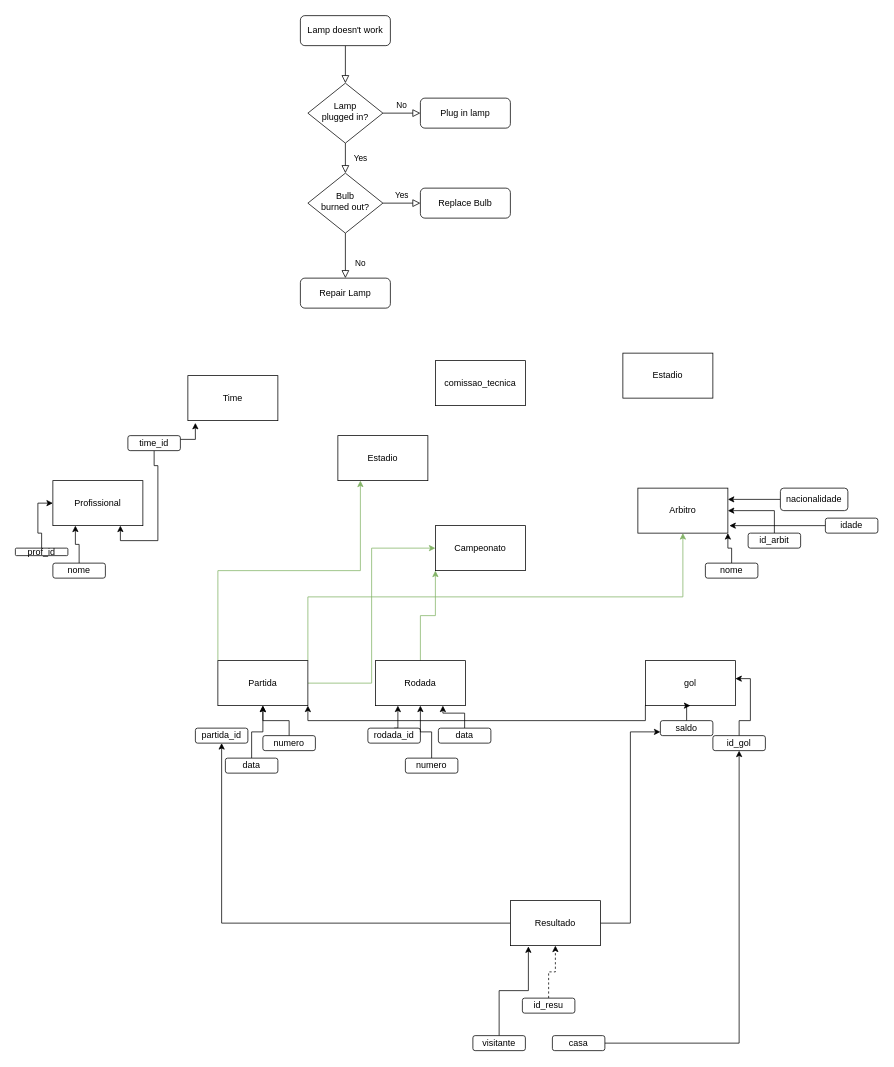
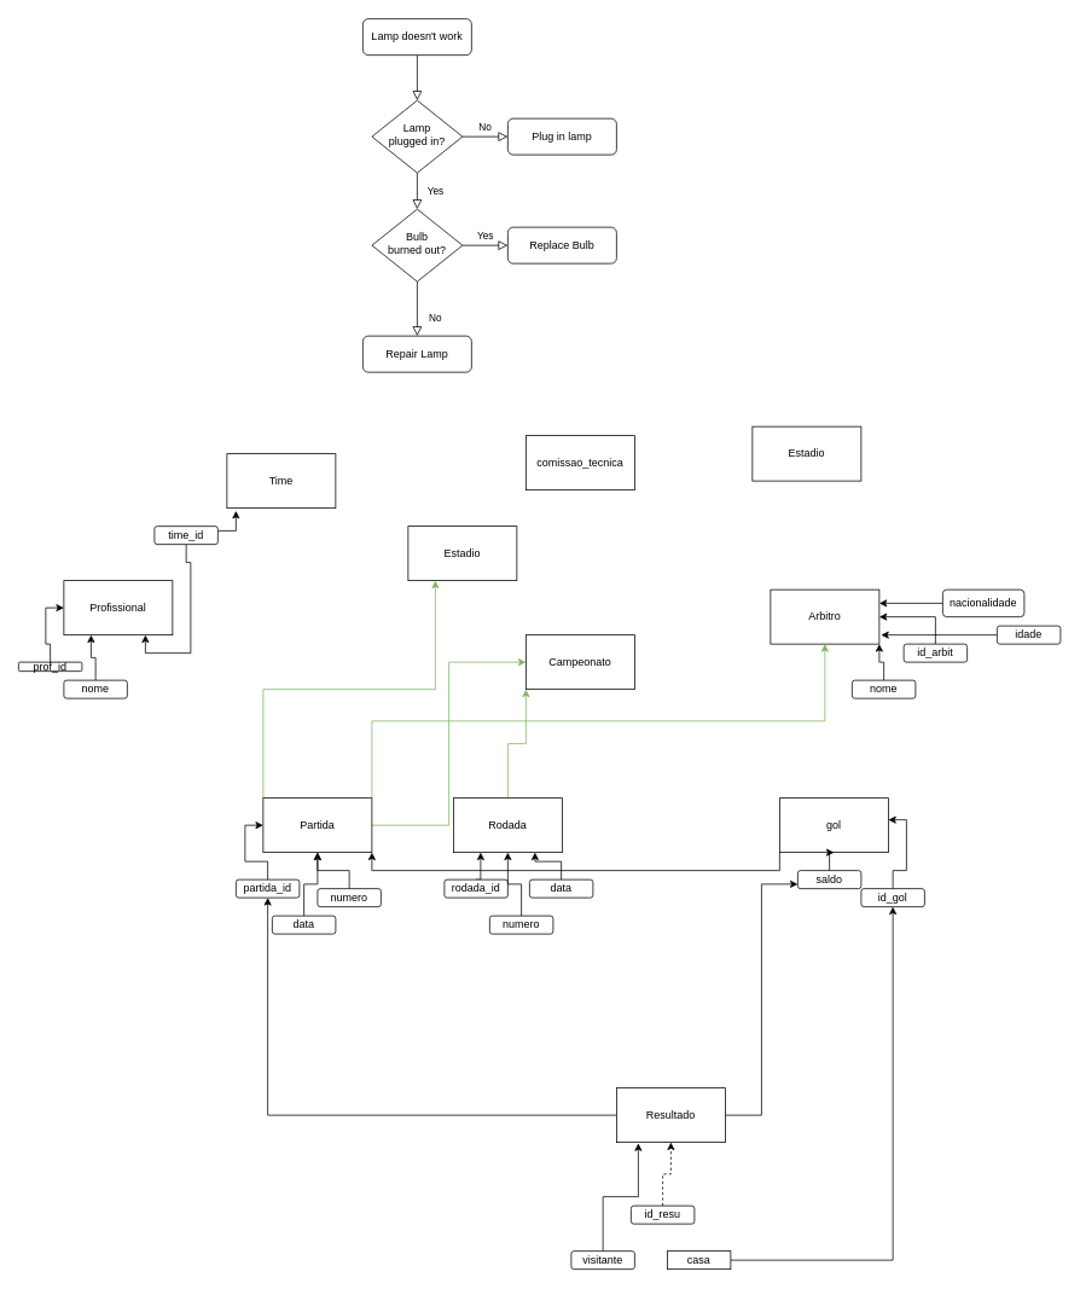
+ <mxCell id="34" style="edgeStyle=orthogonalEdgeStyle;rounded=0;orthogonalLoop=1;jettySize=auto;html=1;exitX=0.5;exitY=0;exitDx=0;exitDy=0;entryX=0;entryY=0.5;entryDx=0;entryDy=0;" edge="1" parent="1" source="35" target="17"><mxGeometry relative="1" as="geometry" /></mxCell>
- <mxCell id="57" value="casa" style="rounded=1;whiteSpace=wrap;html=1;" vertex="1" parent="1"><mxGeometry x="736" y="1380" width="70" height="20" as="geometry" /></mxCell>
+ <mxCell id="57" value="casa" style="whiteSpace=wrap;html=1;rounded=0;" vertex="1" parent="1"><mxGeometry x="736" y="1380" width="70" height="20" as="geometry" /></mxCell>
